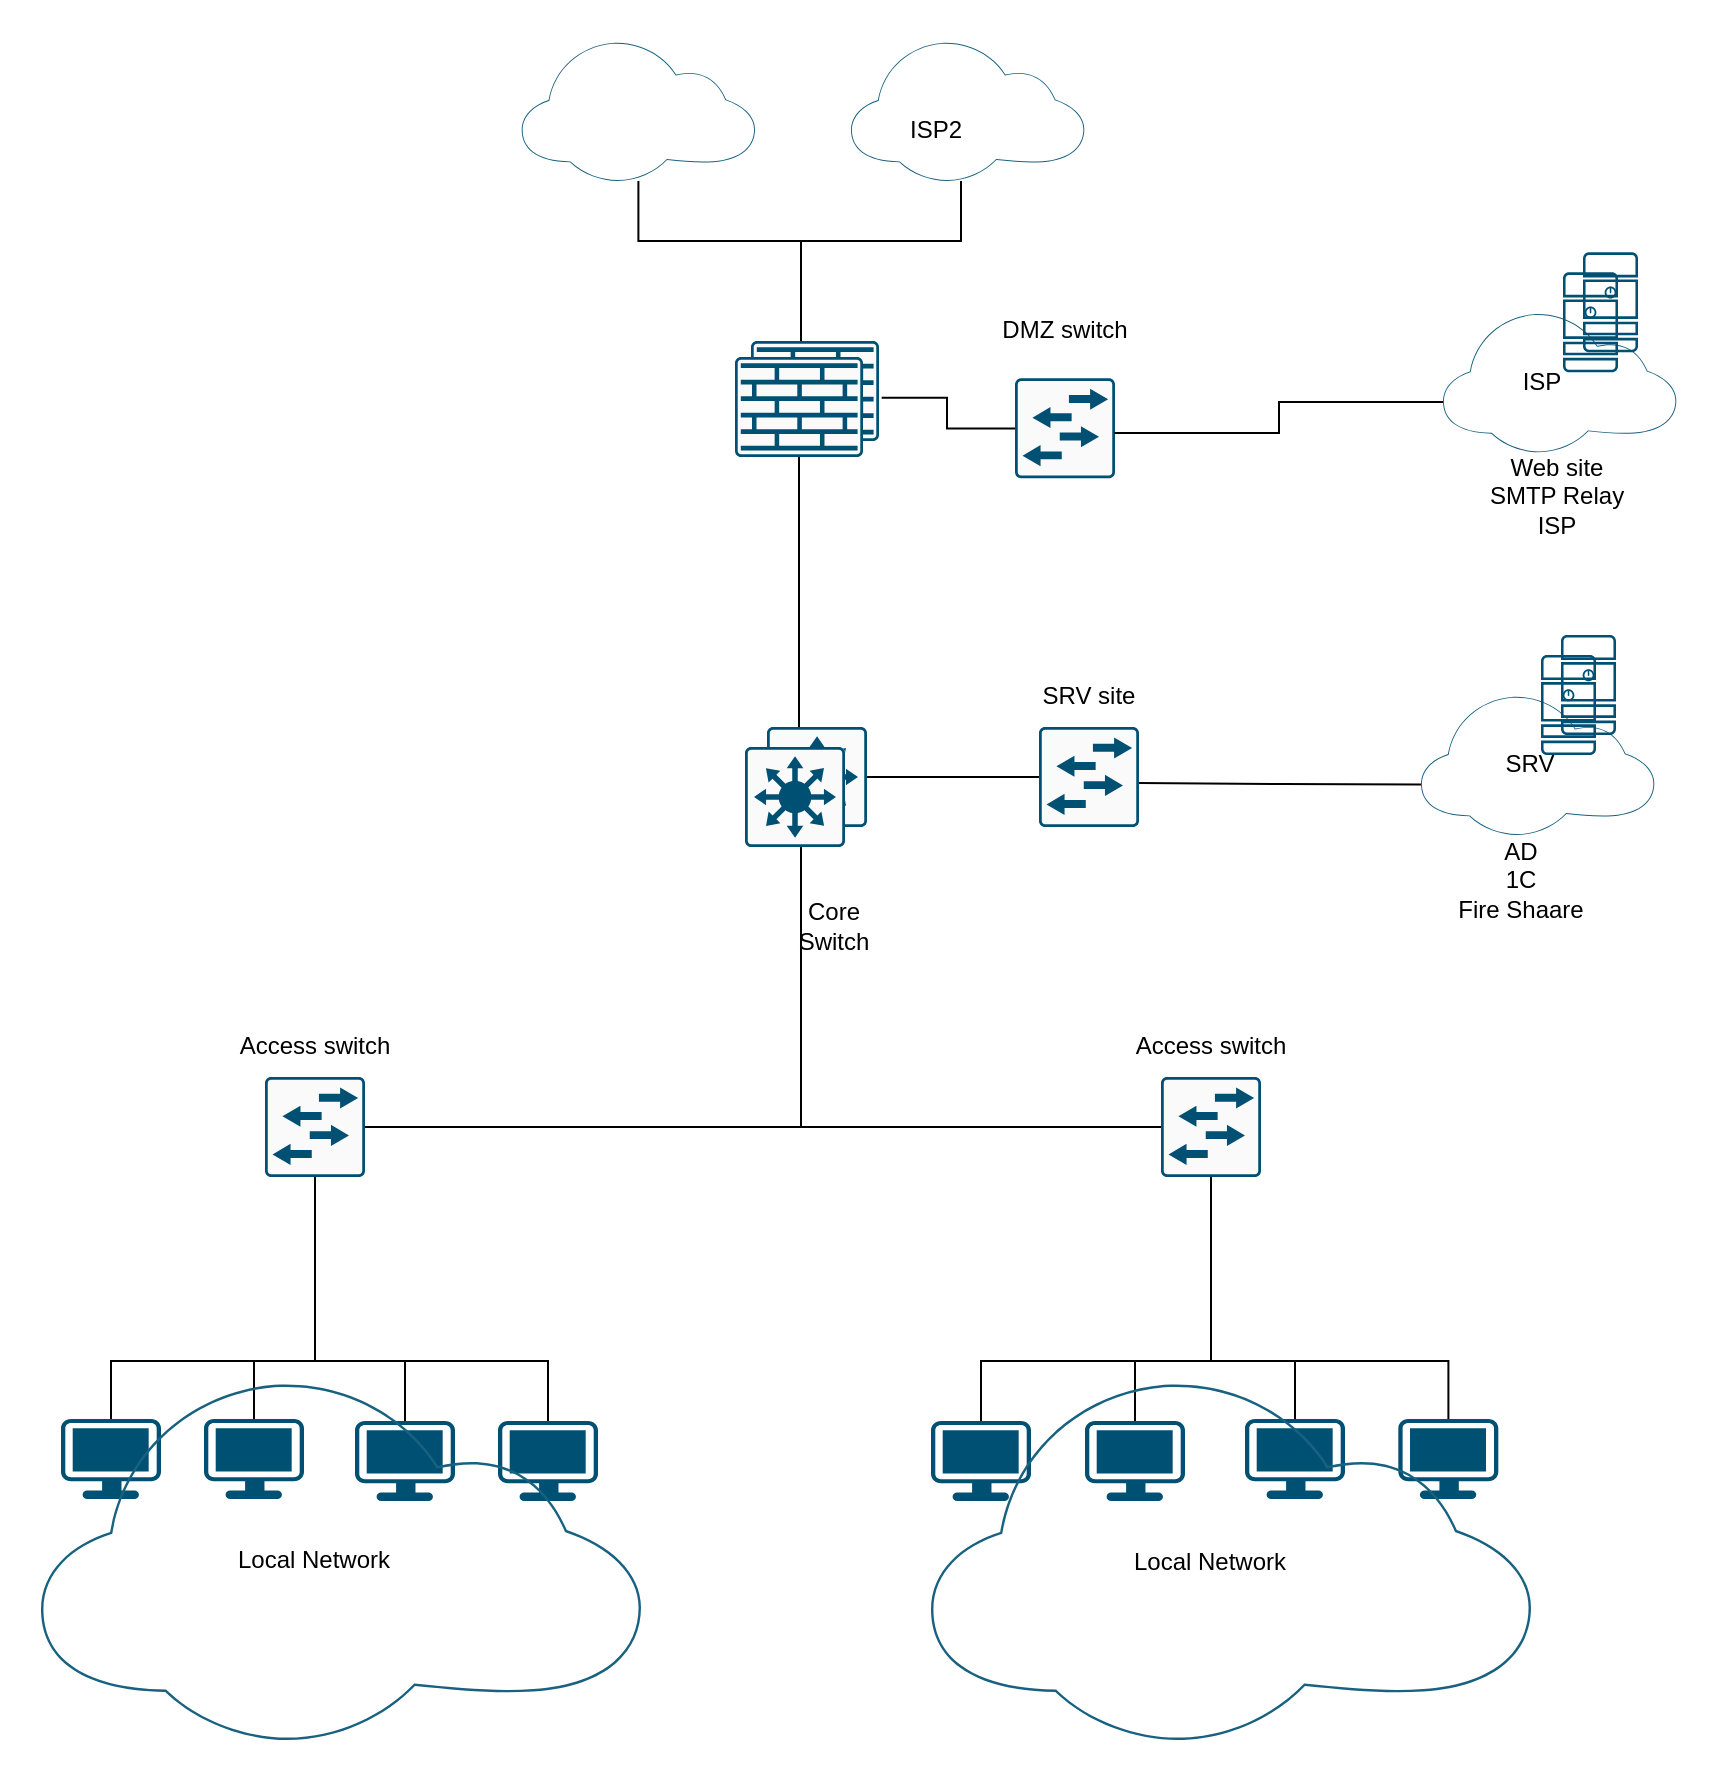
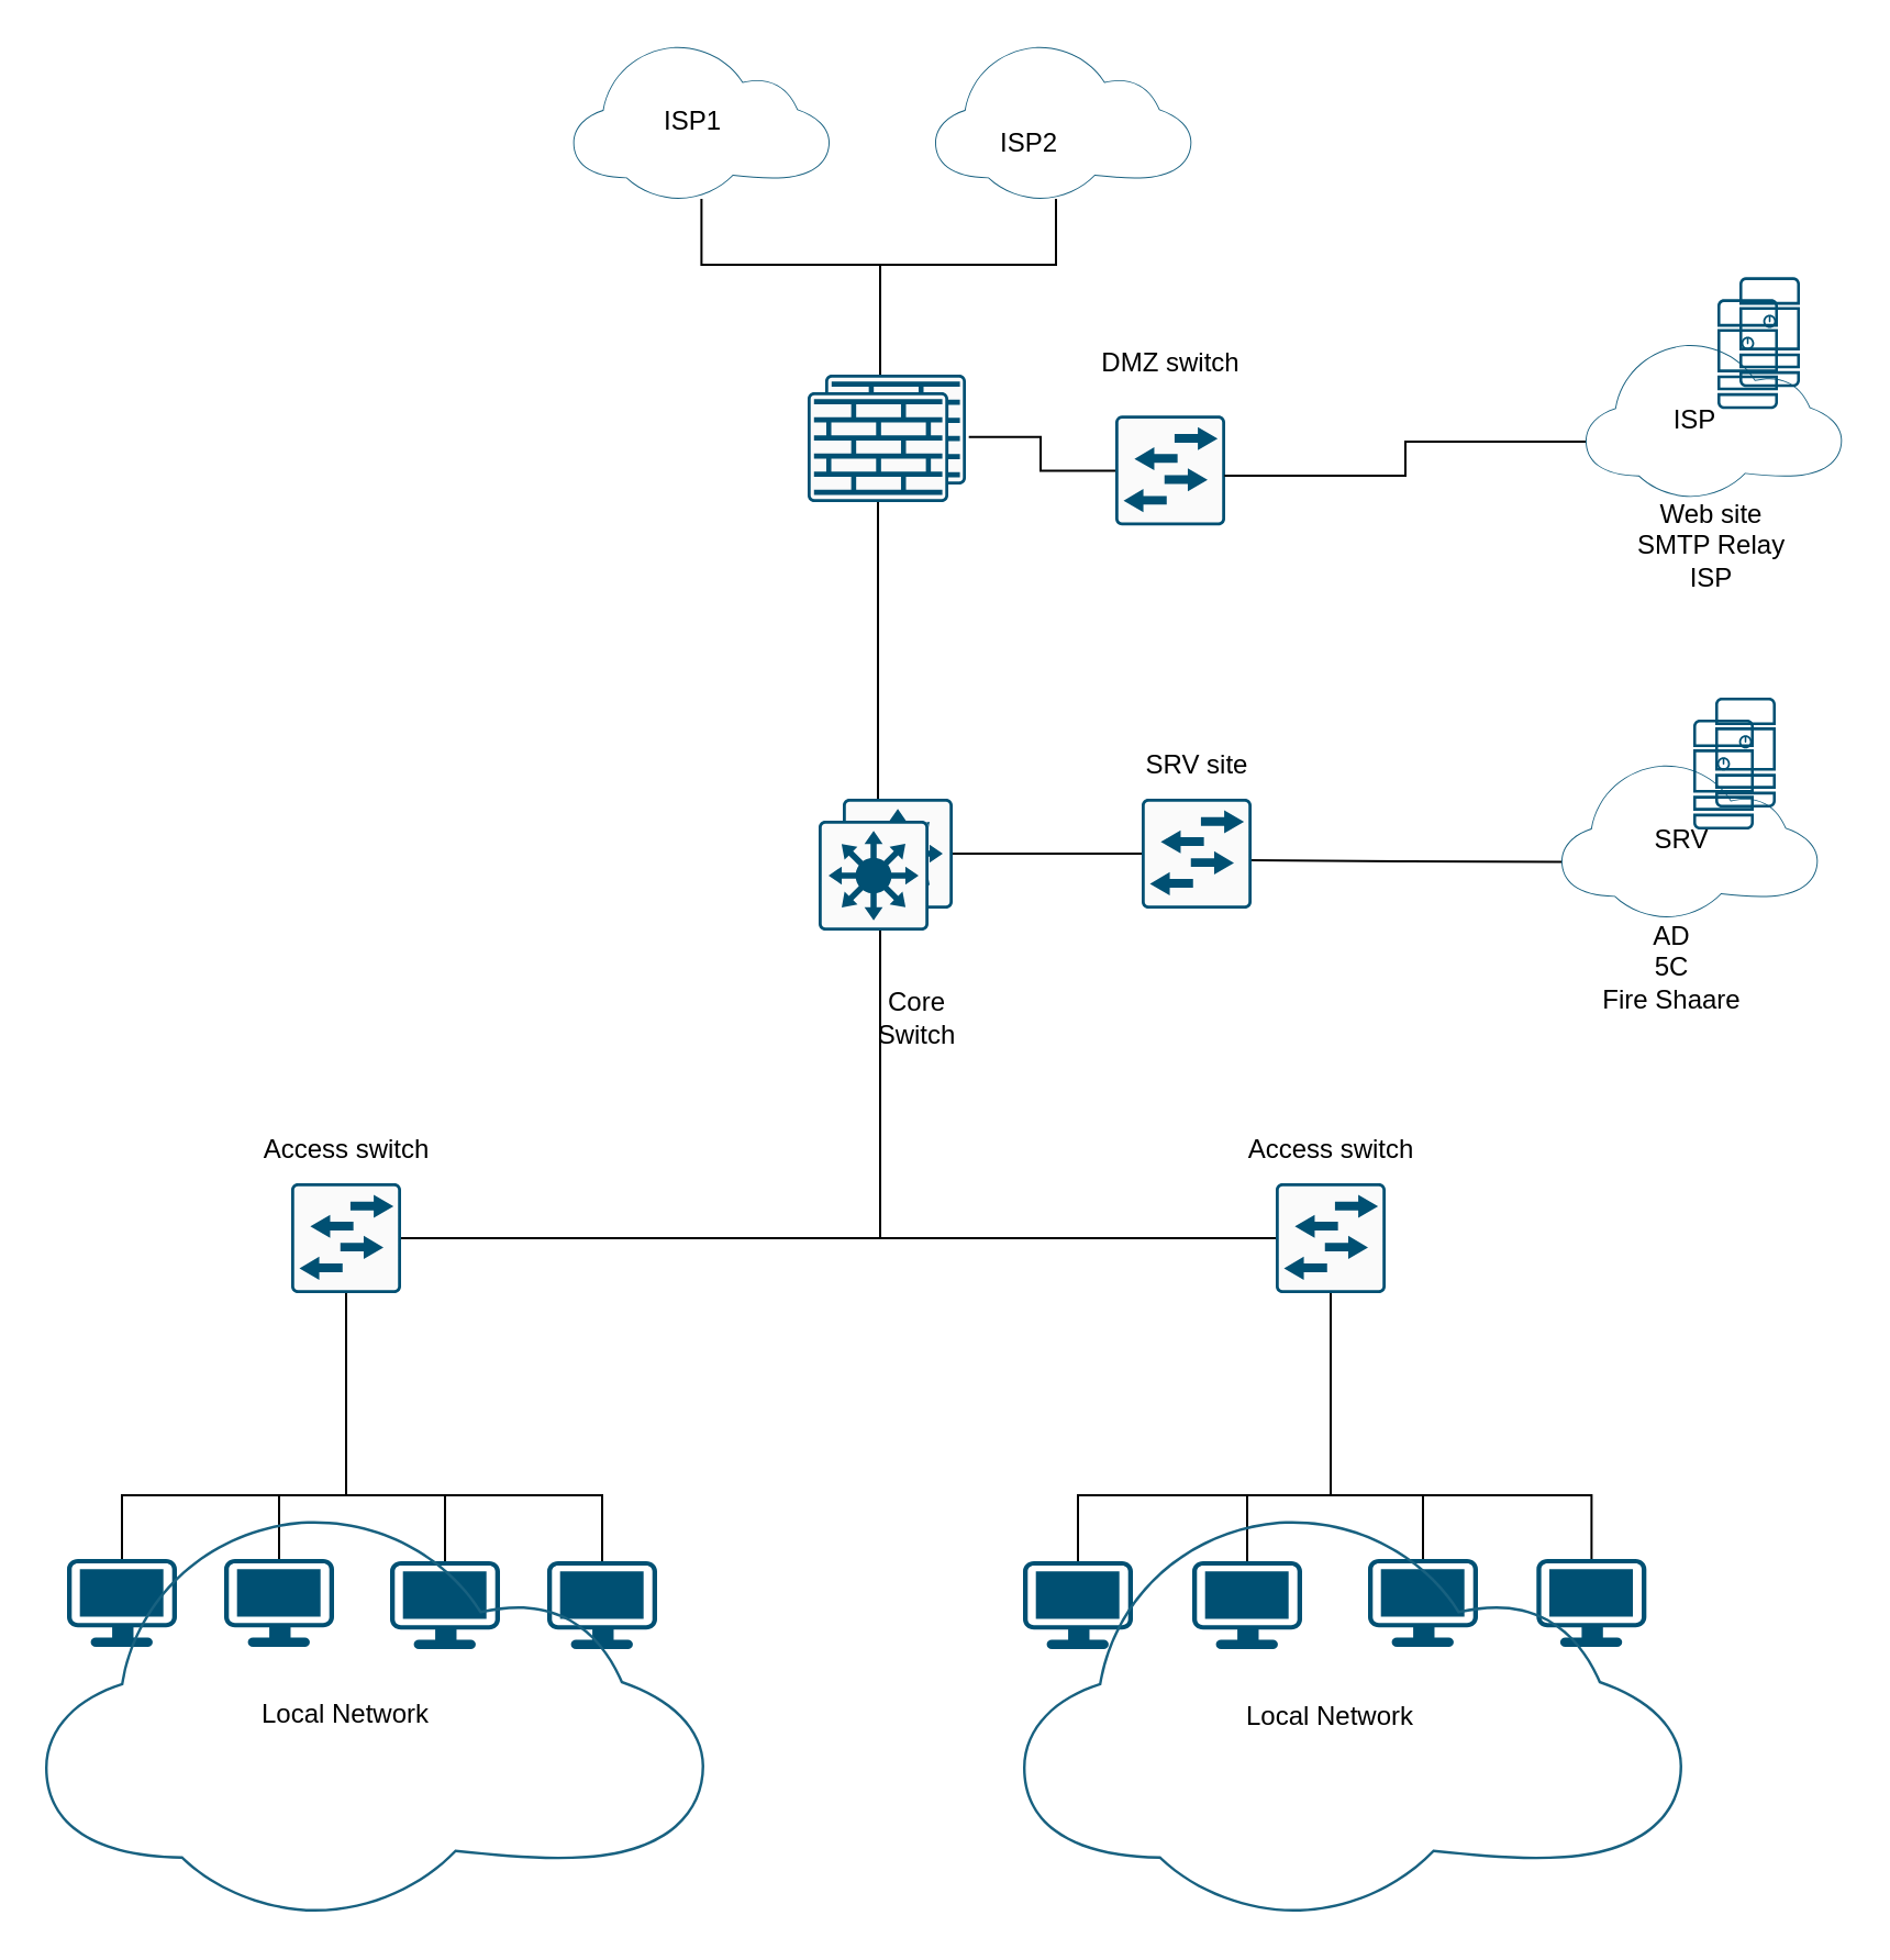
+ <mxCell id="58" value="ISP1" style="text;strokeColor=none;align=center;fillColor=none;html=1;verticalAlign=middle;whiteSpace=wrap;rounded=0;" vertex="1" parent="1"><mxGeometry x="280.34" y="40" width="70" height="30" as="geometry" /></mxCell>
- <mxCell id="13" value="AD&lt;div&gt;1C&lt;/div&gt;&lt;div&gt;Fire Shaare&lt;/div&gt;" style="text;html=1;align=center;verticalAlign=middle;resizable=0;points=[];autosize=1;strokeColor=none;fillColor=none;" parent="8" vertex="1"><mxGeometry x="5" y="93.0" width="90" height="60" as="geometry" /></mxCell>
+ <mxCell id="13" value="AD&lt;div&gt;5C&lt;/div&gt;&lt;div&gt;Fire Shaare&lt;/div&gt;" style="text;html=1;align=center;verticalAlign=middle;resizable=0;points=[];autosize=1;strokeColor=none;fillColor=none;" parent="8" vertex="1"><mxGeometry x="5" y="93.0" width="90" height="60" as="geometry" /></mxCell>
